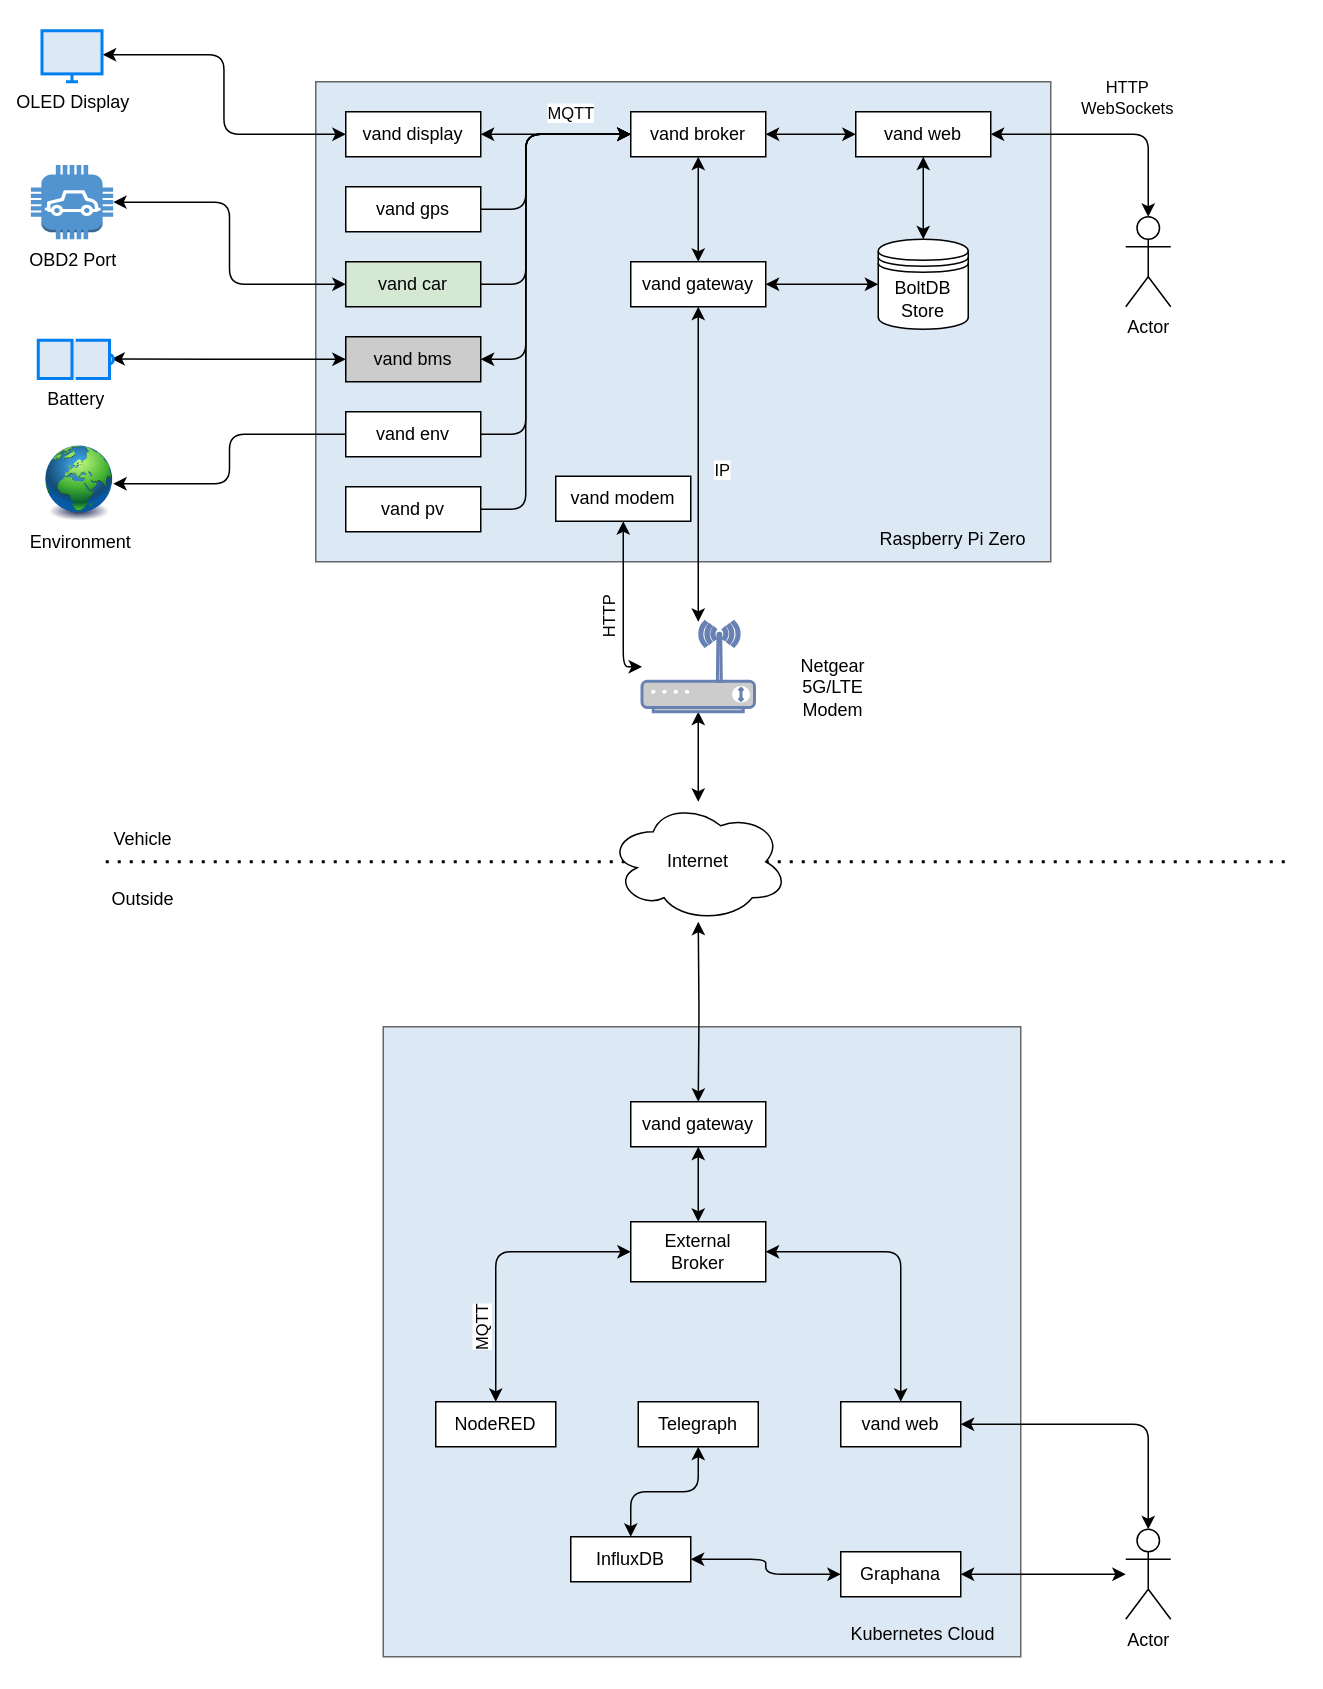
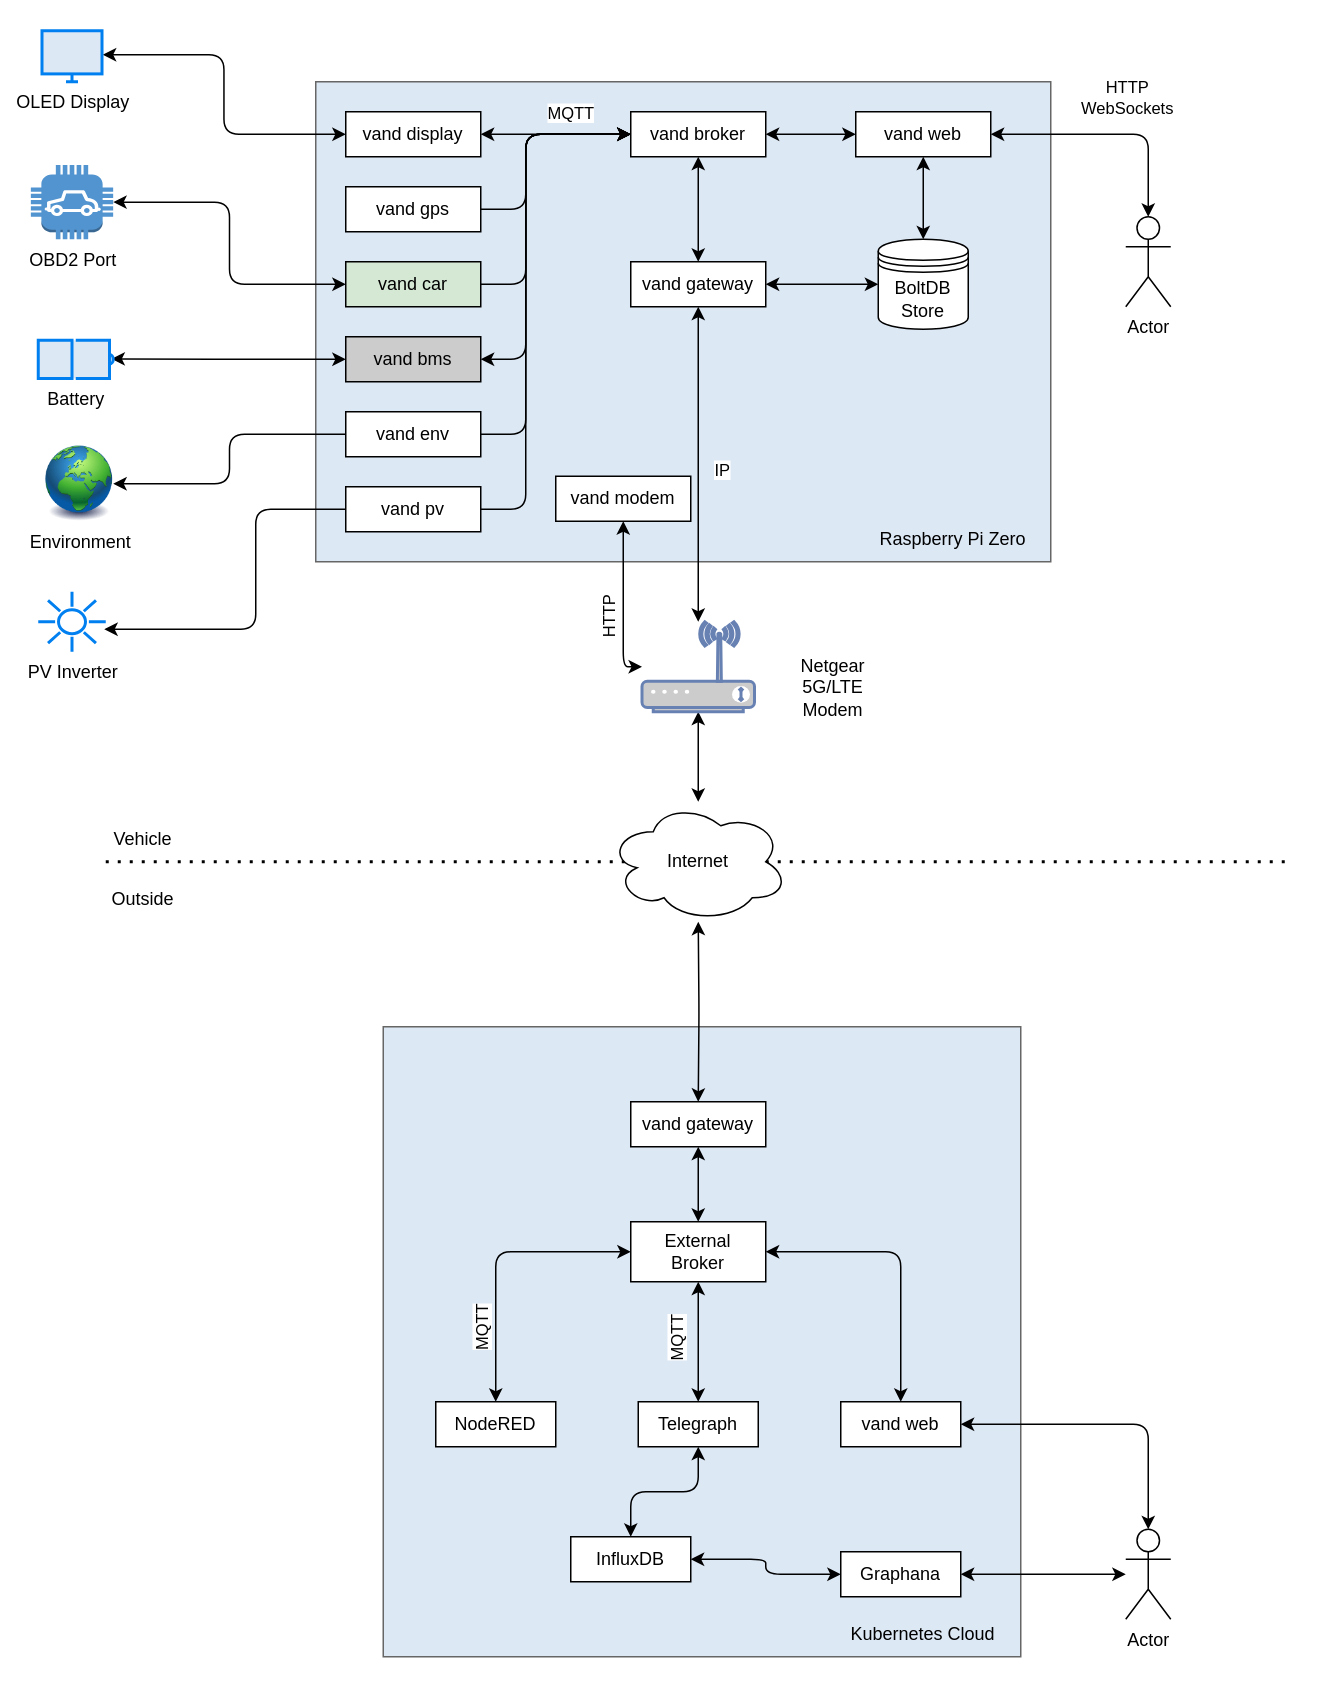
+ <mxCell id="68" style="edgeStyle=orthogonalEdgeStyle;html=1;exitX=0;exitY=0.5;exitDx=0;exitDy=0;entryX=0.978;entryY=0.625;entryDx=0;entryDy=0;entryPerimeter=0;startArrow=none;startFill=0;endArrow=classic;endFill=1;" edge="1" parent="1" source="69" target="70"><mxGeometry relative="1" as="geometry"><Array as="points"><mxPoint x="170" y="339" /><mxPoint x="170" y="419" /></Array></mxGeometry></mxCell>
+ <mxCell id="70" value="PV Inverter" style="html=1;verticalLabelPosition=bottom;align=center;labelBackgroundColor=#ffffff;verticalAlign=top;strokeWidth=2;strokeColor=#0080F0;shadow=0;dashed=0;shape=mxgraph.ios7.icons.sun;pointerEvents=1" vertex="1" parent="1"><mxGeometry x="25" y="394" width="45" height="40" as="geometry" /></mxCell>
+ <mxCell id="13" style="edgeStyle=orthogonalEdgeStyle;html=1;exitX=0.5;exitY=1;exitDx=0;exitDy=0;entryX=0.5;entryY=0;entryDx=0;entryDy=0;startArrow=classic;startFill=1;endArrow=classic;endFill=1;" parent="1" source="16" target="31" edge="1"><mxGeometry relative="1" as="geometry" /></mxCell>
+ <mxCell id="14" value="MQTT" style="edgeLabel;html=1;align=center;verticalAlign=middle;resizable=0;points=[];rotation=-90;" parent="13" vertex="1" connectable="0"><mxGeometry x="0.306" y="1" relative="1" as="geometry"><mxPoint x="-16" y="-13" as="offset" /></mxGeometry></mxCell>
